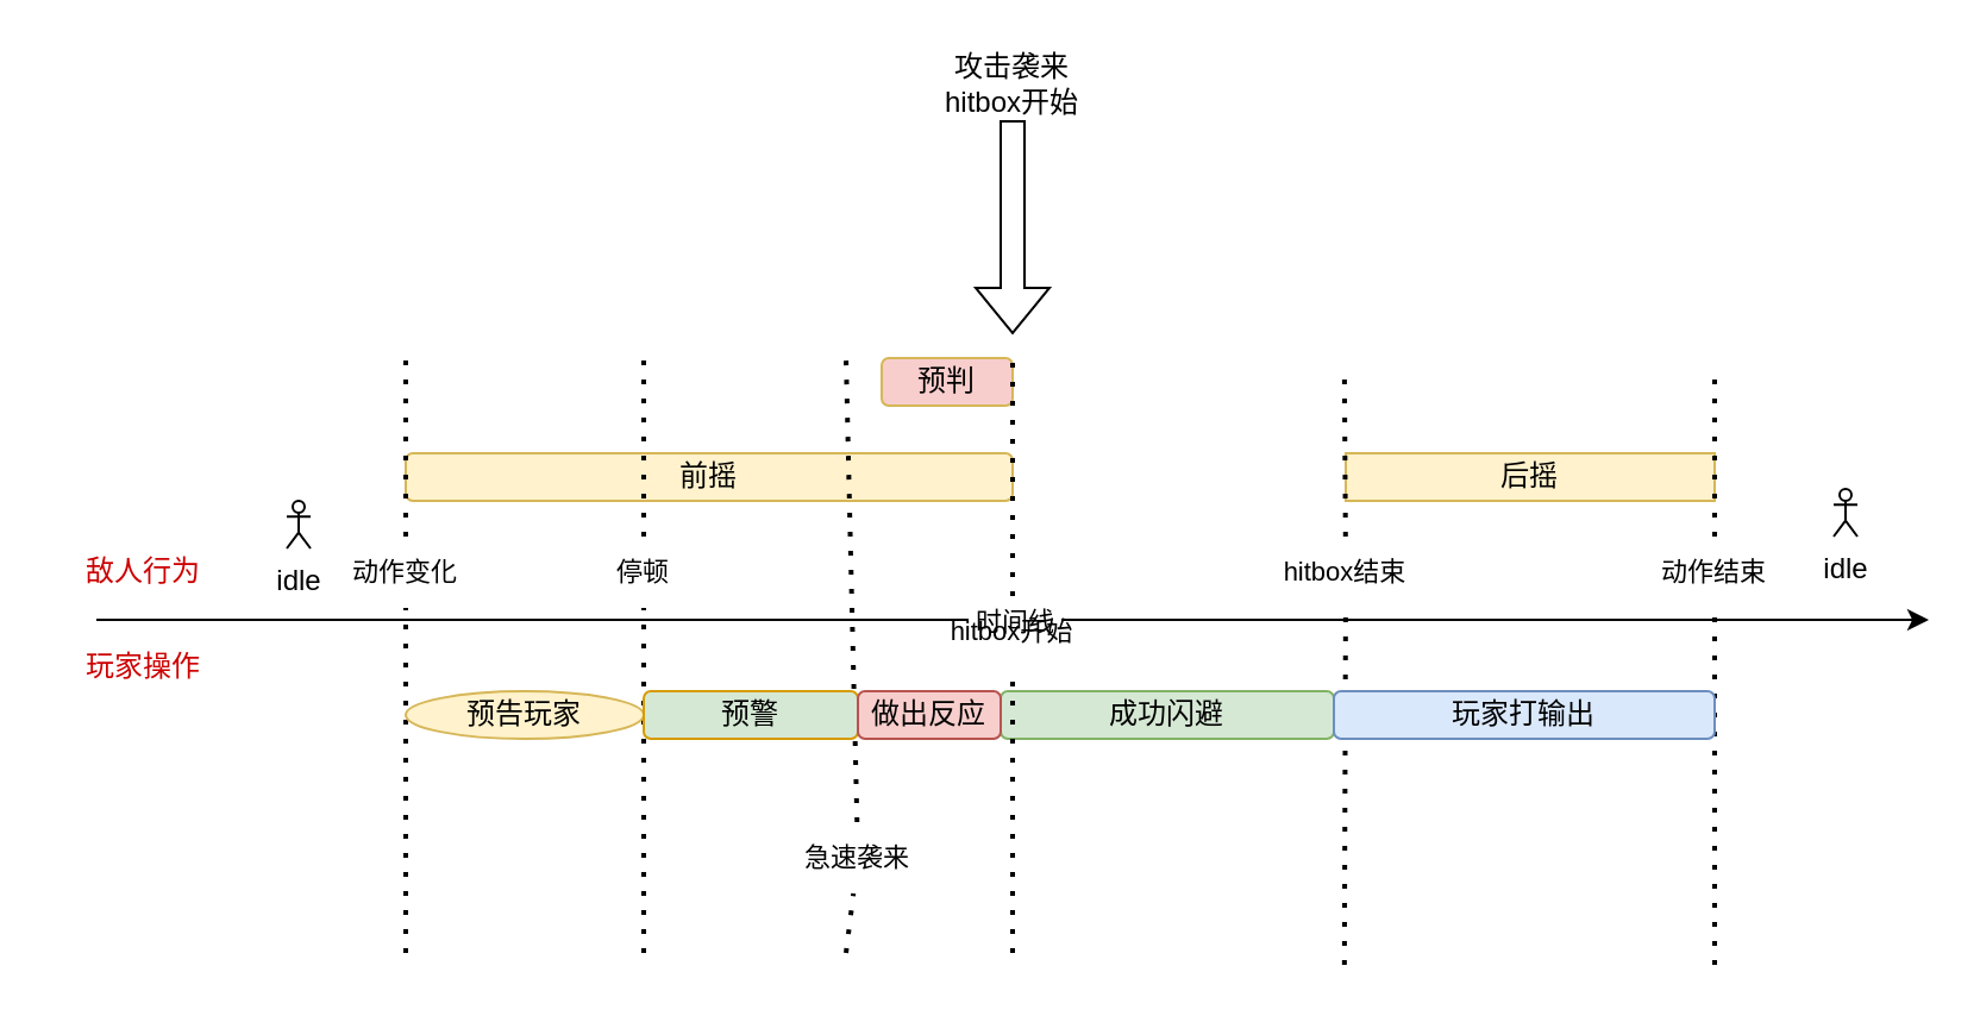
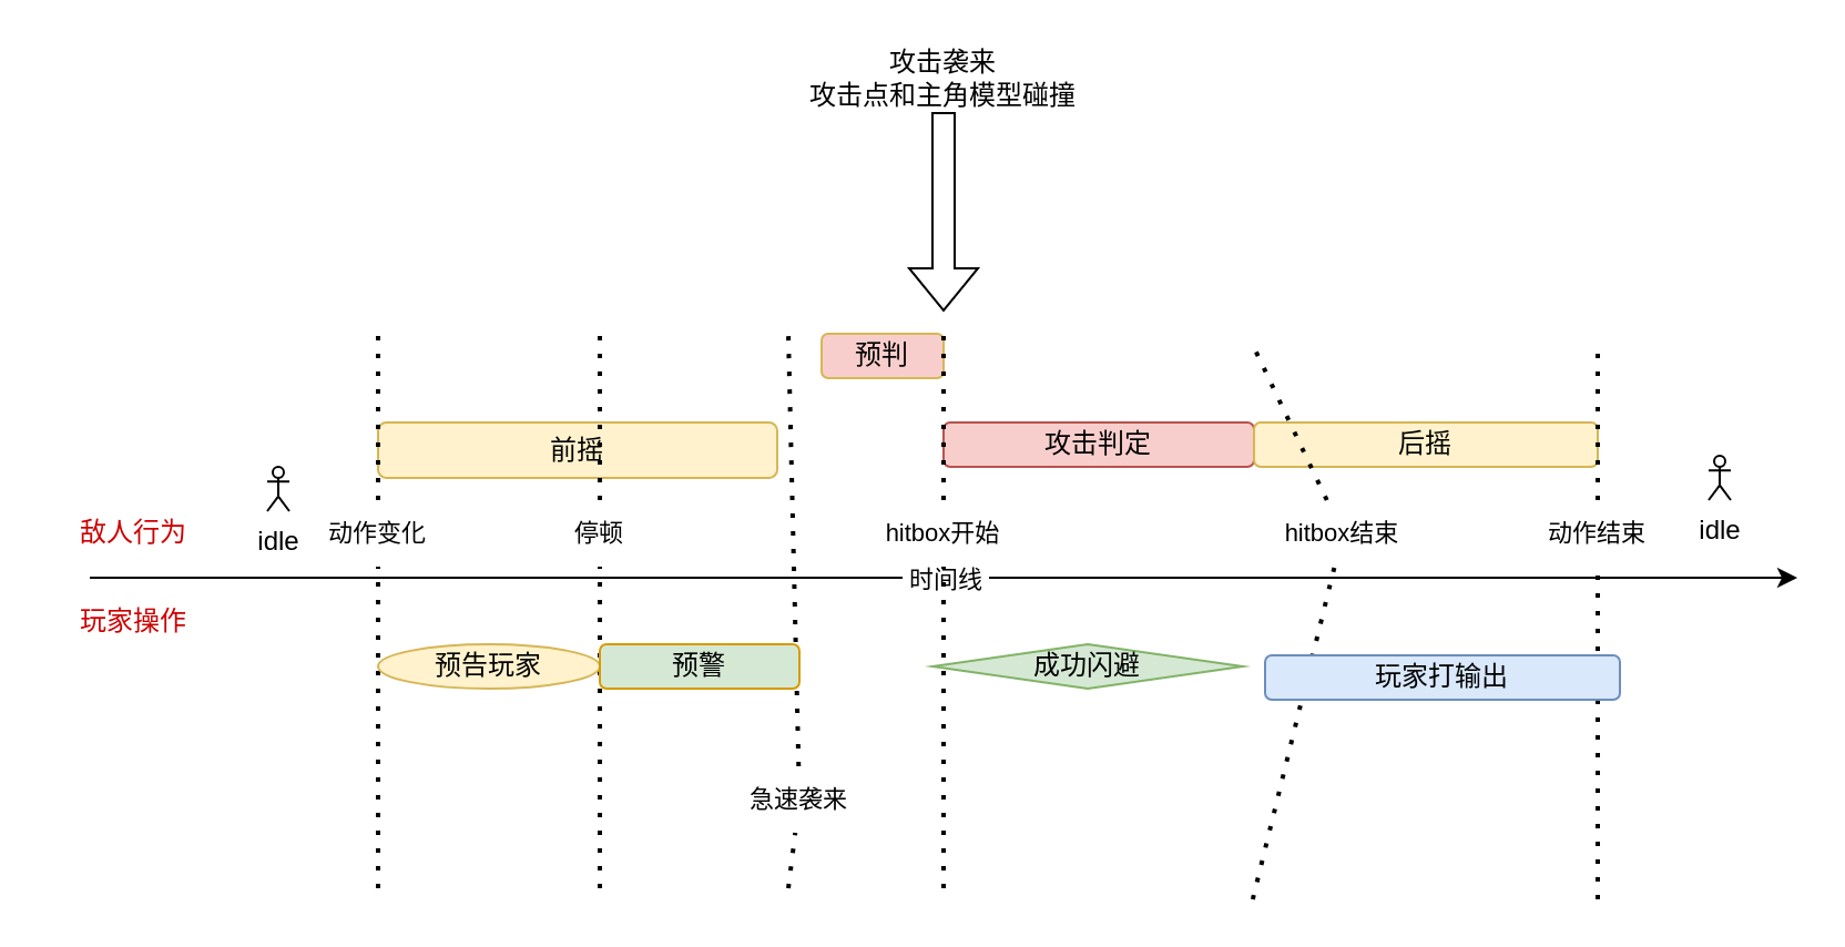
- <mxCell id="7" value="攻击袭来&lt;br&gt;hitbox开始" style="text;html=1;strokeColor=none;fillColor=none;align=center;verticalAlign=middle;whiteSpace=wrap;rounded=0;" parent="1" vertex="1"><mxGeometry x="355" y="20" width="140" height="30" as="geometry" /></mxCell>
+ <mxCell id="7" value="攻击袭来&lt;br&gt;攻击点和主角模型碰撞" style="text;html=1;strokeColor=none;fillColor=none;align=center;verticalAlign=middle;whiteSpace=wrap;rounded=0;" parent="1" vertex="1"><mxGeometry x="355" y="20" width="140" height="30" as="geometry" /></mxCell>
- <mxCell id="10" value="前摇" style="rounded=1;whiteSpace=wrap;html=1;fillColor=#fff2cc;strokeColor=#d6b656;" vertex="1" parent="1"><mxGeometry x="170" y="190" width="255" height="20" as="geometry" /></mxCell>
+ <mxCell id="10" value="前摇" style="rounded=1;whiteSpace=wrap;html=1;fillColor=#fff2cc;strokeColor=#d6b656;" vertex="1" parent="1"><mxGeometry x="170" y="190" width="180" height="25" as="geometry" /></mxCell>
+ <mxCell id="11" value="攻击判定" style="rounded=1;whiteSpace=wrap;html=1;fillColor=#f8cecc;strokeColor=#b85450;" vertex="1" parent="1"><mxGeometry x="425" y="190" width="140" height="20" as="geometry" /></mxCell>
- <mxCell id="12" value="后摇" style="whiteSpace=wrap;html=1;fillColor=#fff2cc;strokeColor=#d6b656;rounded=0;" vertex="1" parent="1"><mxGeometry x="565" y="190" width="155" height="20" as="geometry" /></mxCell>
+ <mxCell id="12" value="后摇" style="rounded=1;whiteSpace=wrap;html=1;fillColor=#fff2cc;strokeColor=#d6b656;" vertex="1" parent="1"><mxGeometry x="565" y="190" width="155" height="20" as="geometry" /></mxCell>
- <mxCell id="30" value="hitbox结束" style="text;html=1;align=center;verticalAlign=middle;whiteSpace=wrap;rounded=0;fontSize=11;" vertex="1" parent="1"><mxGeometry x="535" y="225" width="60" height="30" as="geometry" /></mxCell>
+ <mxCell id="30" value="hitbox结束" style="text;html=1;align=center;verticalAlign=middle;whiteSpace=wrap;rounded=0;fontSize=11;" vertex="1" parent="1"><mxGeometry x="575" y="225" width="60" height="30" as="geometry" /></mxCell>
- <mxCell id="28" value="hitbox开始" style="text;html=1;align=center;verticalAlign=middle;whiteSpace=wrap;rounded=0;fontSize=11;" vertex="1" parent="1"><mxGeometry x="395" y="250" width="60" height="30" as="geometry" /></mxCell>
+ <mxCell id="28" value="hitbox开始" style="text;html=1;align=center;verticalAlign=middle;whiteSpace=wrap;rounded=0;fontSize=11;" vertex="1" parent="1"><mxGeometry x="395" y="225" width="60" height="30" as="geometry" /></mxCell>
- <mxCell id="35" value="做出反应" style="rounded=1;whiteSpace=wrap;html=1;fillColor=#f8cecc;strokeColor=#b85450;" vertex="1" parent="1"><mxGeometry x="360" y="290" width="60" height="20" as="geometry" /></mxCell>
- <mxCell id="4" value="成功闪避" style="rounded=1;whiteSpace=wrap;html=1;fillColor=#d5e8d4;strokeColor=#82b366;" parent="1" vertex="1"><mxGeometry x="420" y="290" width="140" height="20" as="geometry" /></mxCell>
+ <mxCell id="4" value="成功闪避" style="rhombus;whiteSpace=wrap;html=1;fillColor=#d5e8d4;strokeColor=#82b366;" parent="1" vertex="1"><mxGeometry x="420" y="290" width="140" height="20" as="geometry" /></mxCell>
- <mxCell id="36" value="玩家打输出" style="rounded=1;whiteSpace=wrap;html=1;fillColor=#dae8fc;strokeColor=#6c8ebf;" vertex="1" parent="1"><mxGeometry x="560" y="290" width="160" height="20" as="geometry" /></mxCell>
+ <mxCell id="36" value="玩家打输出" style="rounded=1;whiteSpace=wrap;html=1;fillColor=#dae8fc;strokeColor=#6c8ebf;" vertex="1" parent="1"><mxGeometry x="570" y="295" width="160" height="20" as="geometry" /></mxCell>
